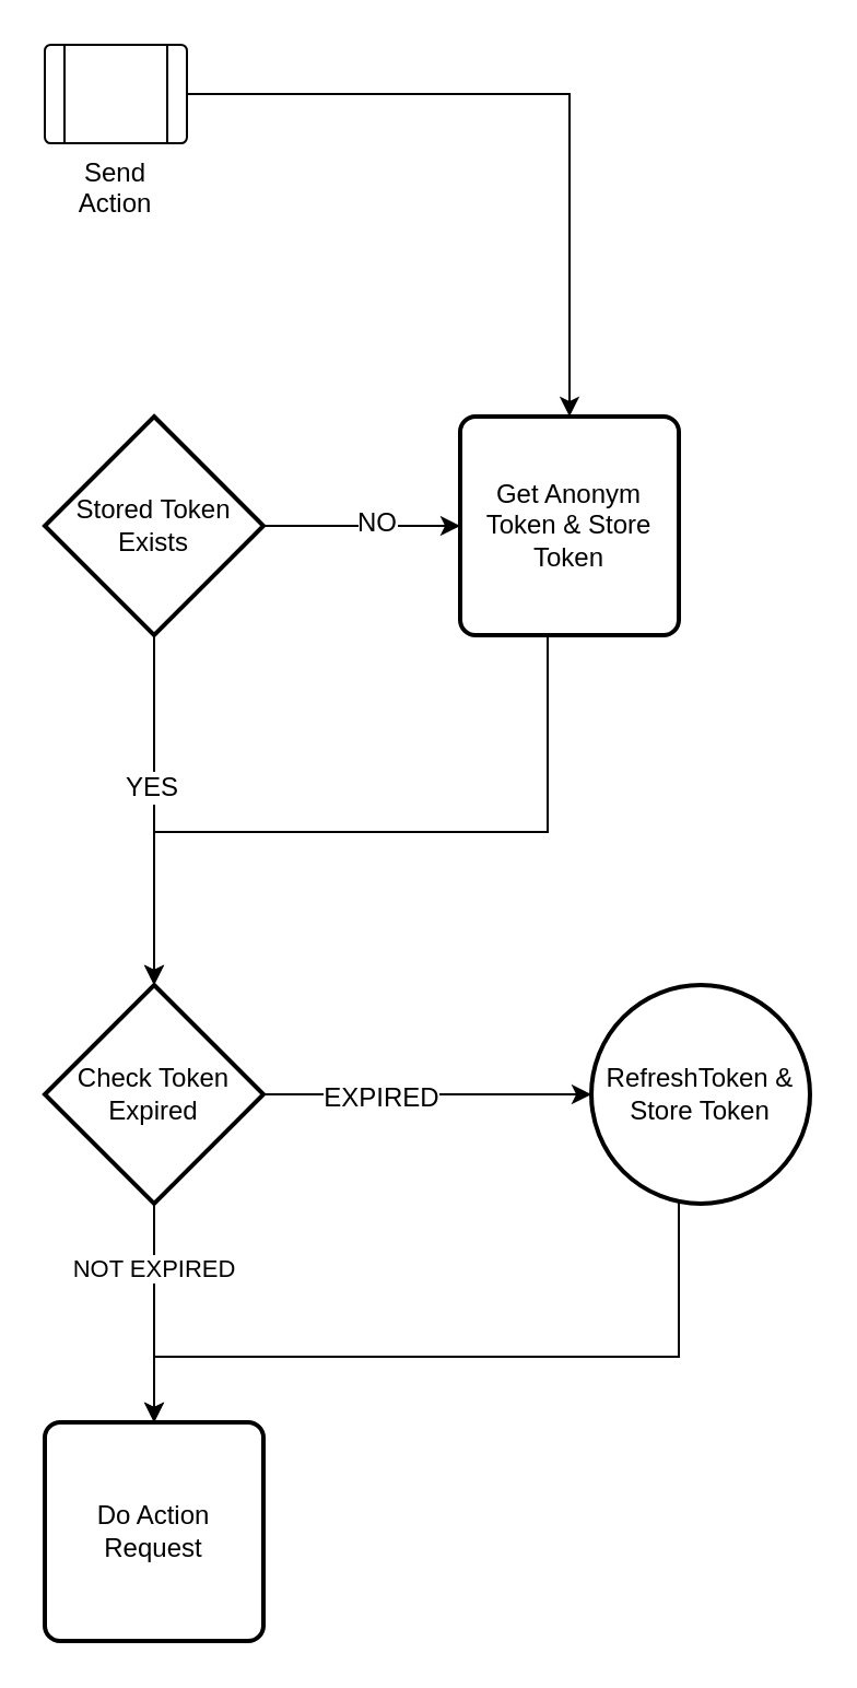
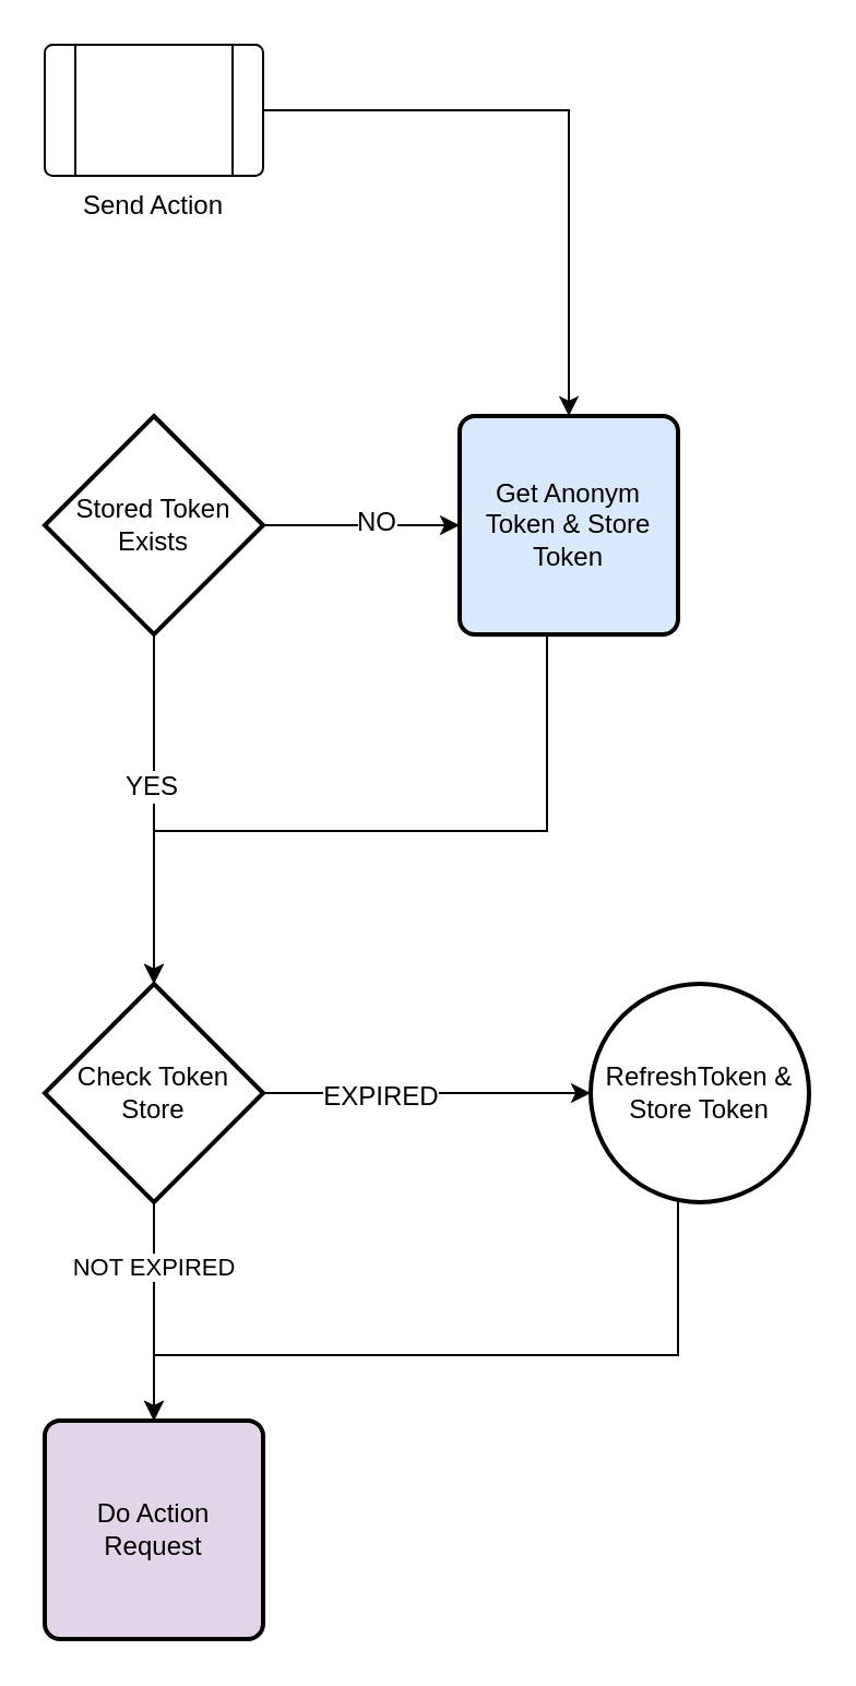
- <mxCell id="3" value="Send Action" style="verticalLabelPosition=bottom;verticalAlign=top;html=1;shape=process;whiteSpace=wrap;rounded=1;size=0.14;arcSize=6;" vertex="1" parent="1"><mxGeometry x="20" y="20" width="65" height="45" as="geometry" /></mxCell>
+ <mxCell id="3" value="Send Action" style="verticalLabelPosition=bottom;verticalAlign=top;html=1;shape=process;whiteSpace=wrap;rounded=1;size=0.14;arcSize=6;" vertex="1" parent="1"><mxGeometry x="20" y="20" width="100" height="60" as="geometry" /></mxCell>
- <mxCell id="17" value="Get Anonym Token &amp;amp; Store Token" style="rounded=1;whiteSpace=wrap;html=1;absoluteArcSize=1;arcSize=14;strokeWidth=2;" vertex="1" parent="1"><mxGeometry x="210" y="190" width="100" height="100" as="geometry" /></mxCell>
+ <mxCell id="17" value="Get Anonym Token &amp;amp; Store Token" style="rounded=1;whiteSpace=wrap;html=1;absoluteArcSize=1;arcSize=14;strokeWidth=2;fillColor=#dae8fc;" vertex="1" parent="1"><mxGeometry x="210" y="190" width="100" height="100" as="geometry" /></mxCell>
- <mxCell id="7" value="Check Token Expired" style="strokeWidth=2;html=1;shape=mxgraph.flowchart.decision;whiteSpace=wrap;" vertex="1" parent="1"><mxGeometry x="20" y="450" width="100" height="100" as="geometry" /></mxCell>
+ <mxCell id="7" value="Check Token Store" style="strokeWidth=2;html=1;shape=mxgraph.flowchart.decision;whiteSpace=wrap;" vertex="1" parent="1"><mxGeometry x="20" y="450" width="100" height="100" as="geometry" /></mxCell>
- <mxCell id="8" value="Do Action Request" style="rounded=1;whiteSpace=wrap;html=1;absoluteArcSize=1;arcSize=14;strokeWidth=2;" vertex="1" parent="1"><mxGeometry x="20" y="650" width="100" height="100" as="geometry" /></mxCell>
+ <mxCell id="8" value="Do Action Request" style="rounded=1;whiteSpace=wrap;html=1;absoluteArcSize=1;arcSize=14;strokeWidth=2;fillColor=#e1d5e7;" vertex="1" parent="1"><mxGeometry x="20" y="650" width="100" height="100" as="geometry" /></mxCell>
